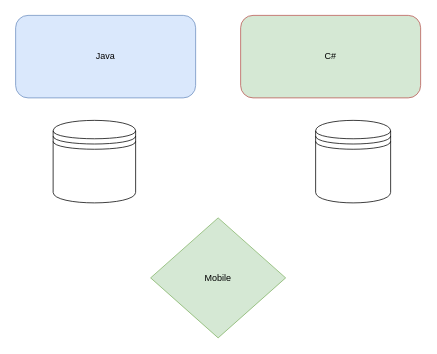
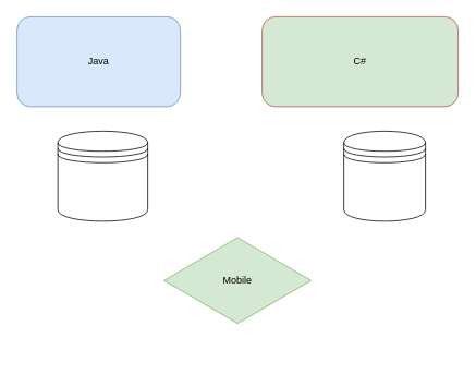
- <mxCell id="2" value="Java" style="rounded=1;whiteSpace=wrap;html=1;fillColor=#dae8fc;strokeColor=#6c8ebf;" vertex="1" parent="1"><mxGeometry x="20" y="20" width="240" height="110" as="geometry" /></mxCell>
+ <mxCell id="2" value="Java" style="rounded=1;whiteSpace=wrap;html=1;fillColor=#dae8fc;strokeColor=#6c8ebf;" vertex="1" parent="1"><mxGeometry x="20" y="20" width="200" height="110" as="geometry" /></mxCell>
- <mxCell id="4" value="Mobile" style="rhombus;whiteSpace=wrap;html=1;fillColor=#d5e8d4;strokeColor=#82b366;" vertex="1" parent="1"><mxGeometry x="200" y="290" width="180" height="160" as="geometry" /></mxCell>
+ <mxCell id="4" value="Mobile" style="rhombus;whiteSpace=wrap;html=1;fillColor=#d5e8d4;strokeColor=#82b366;" vertex="1" parent="1"><mxGeometry x="200" y="290" width="180" height="105" as="geometry" /></mxCell>
